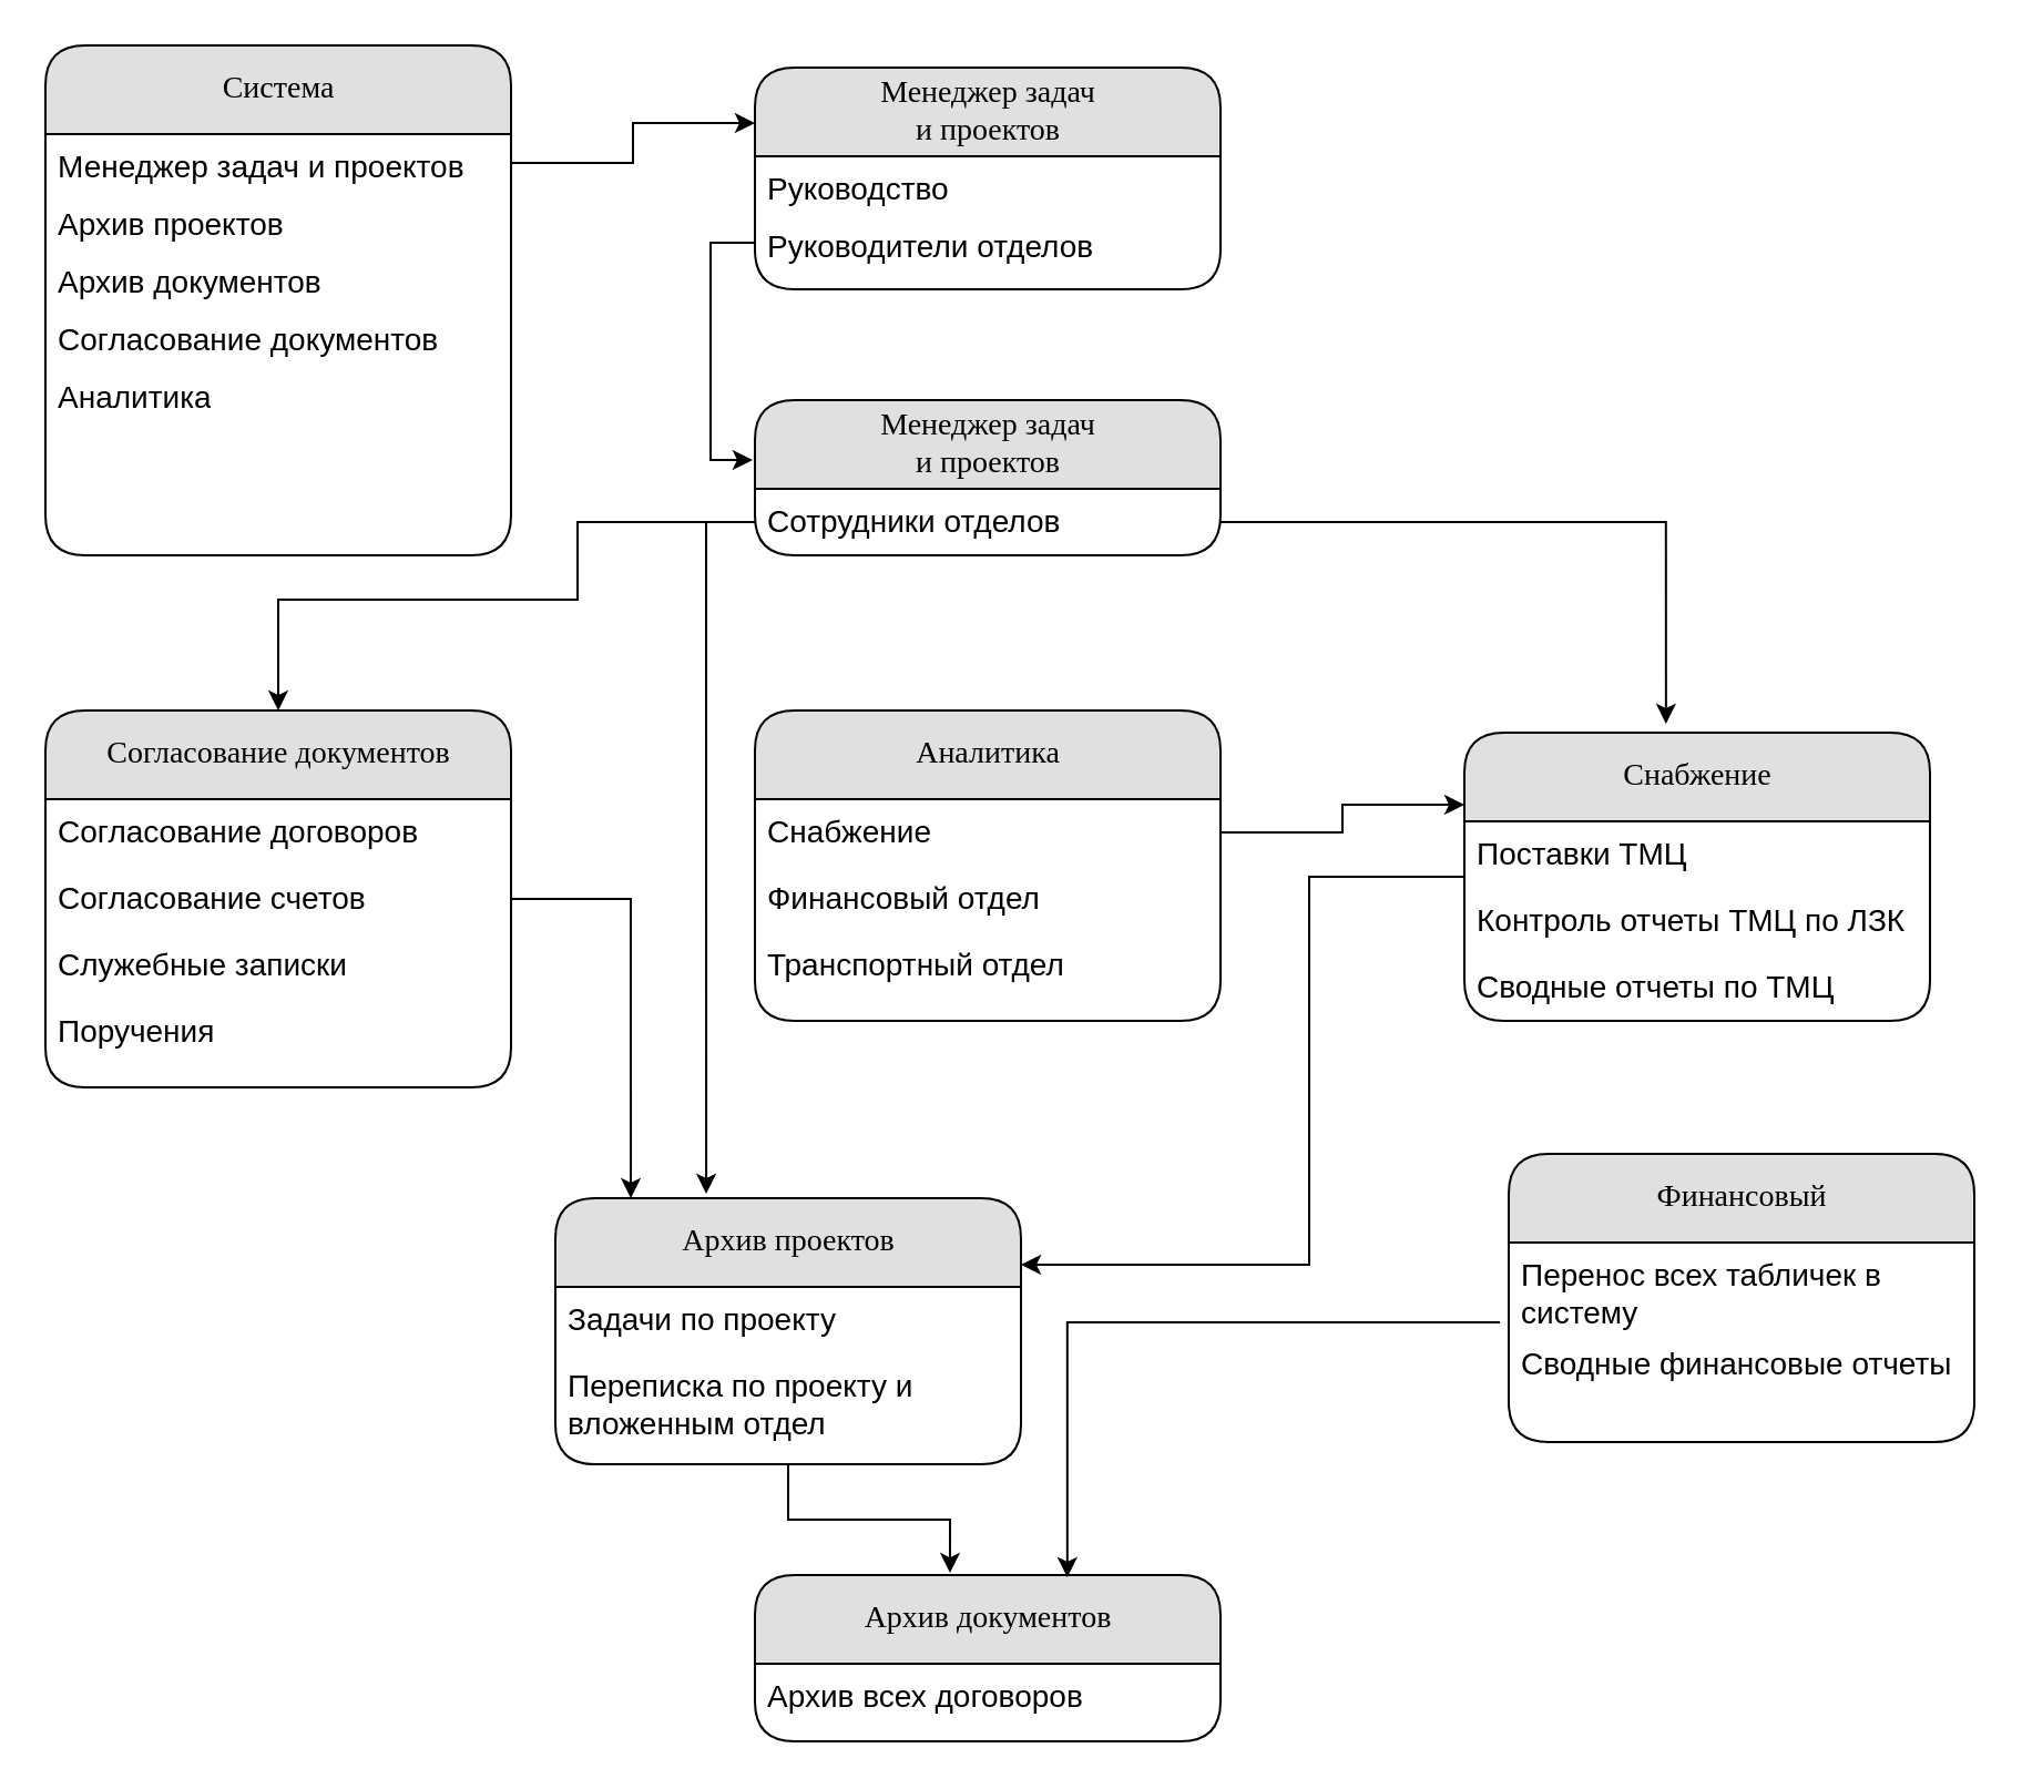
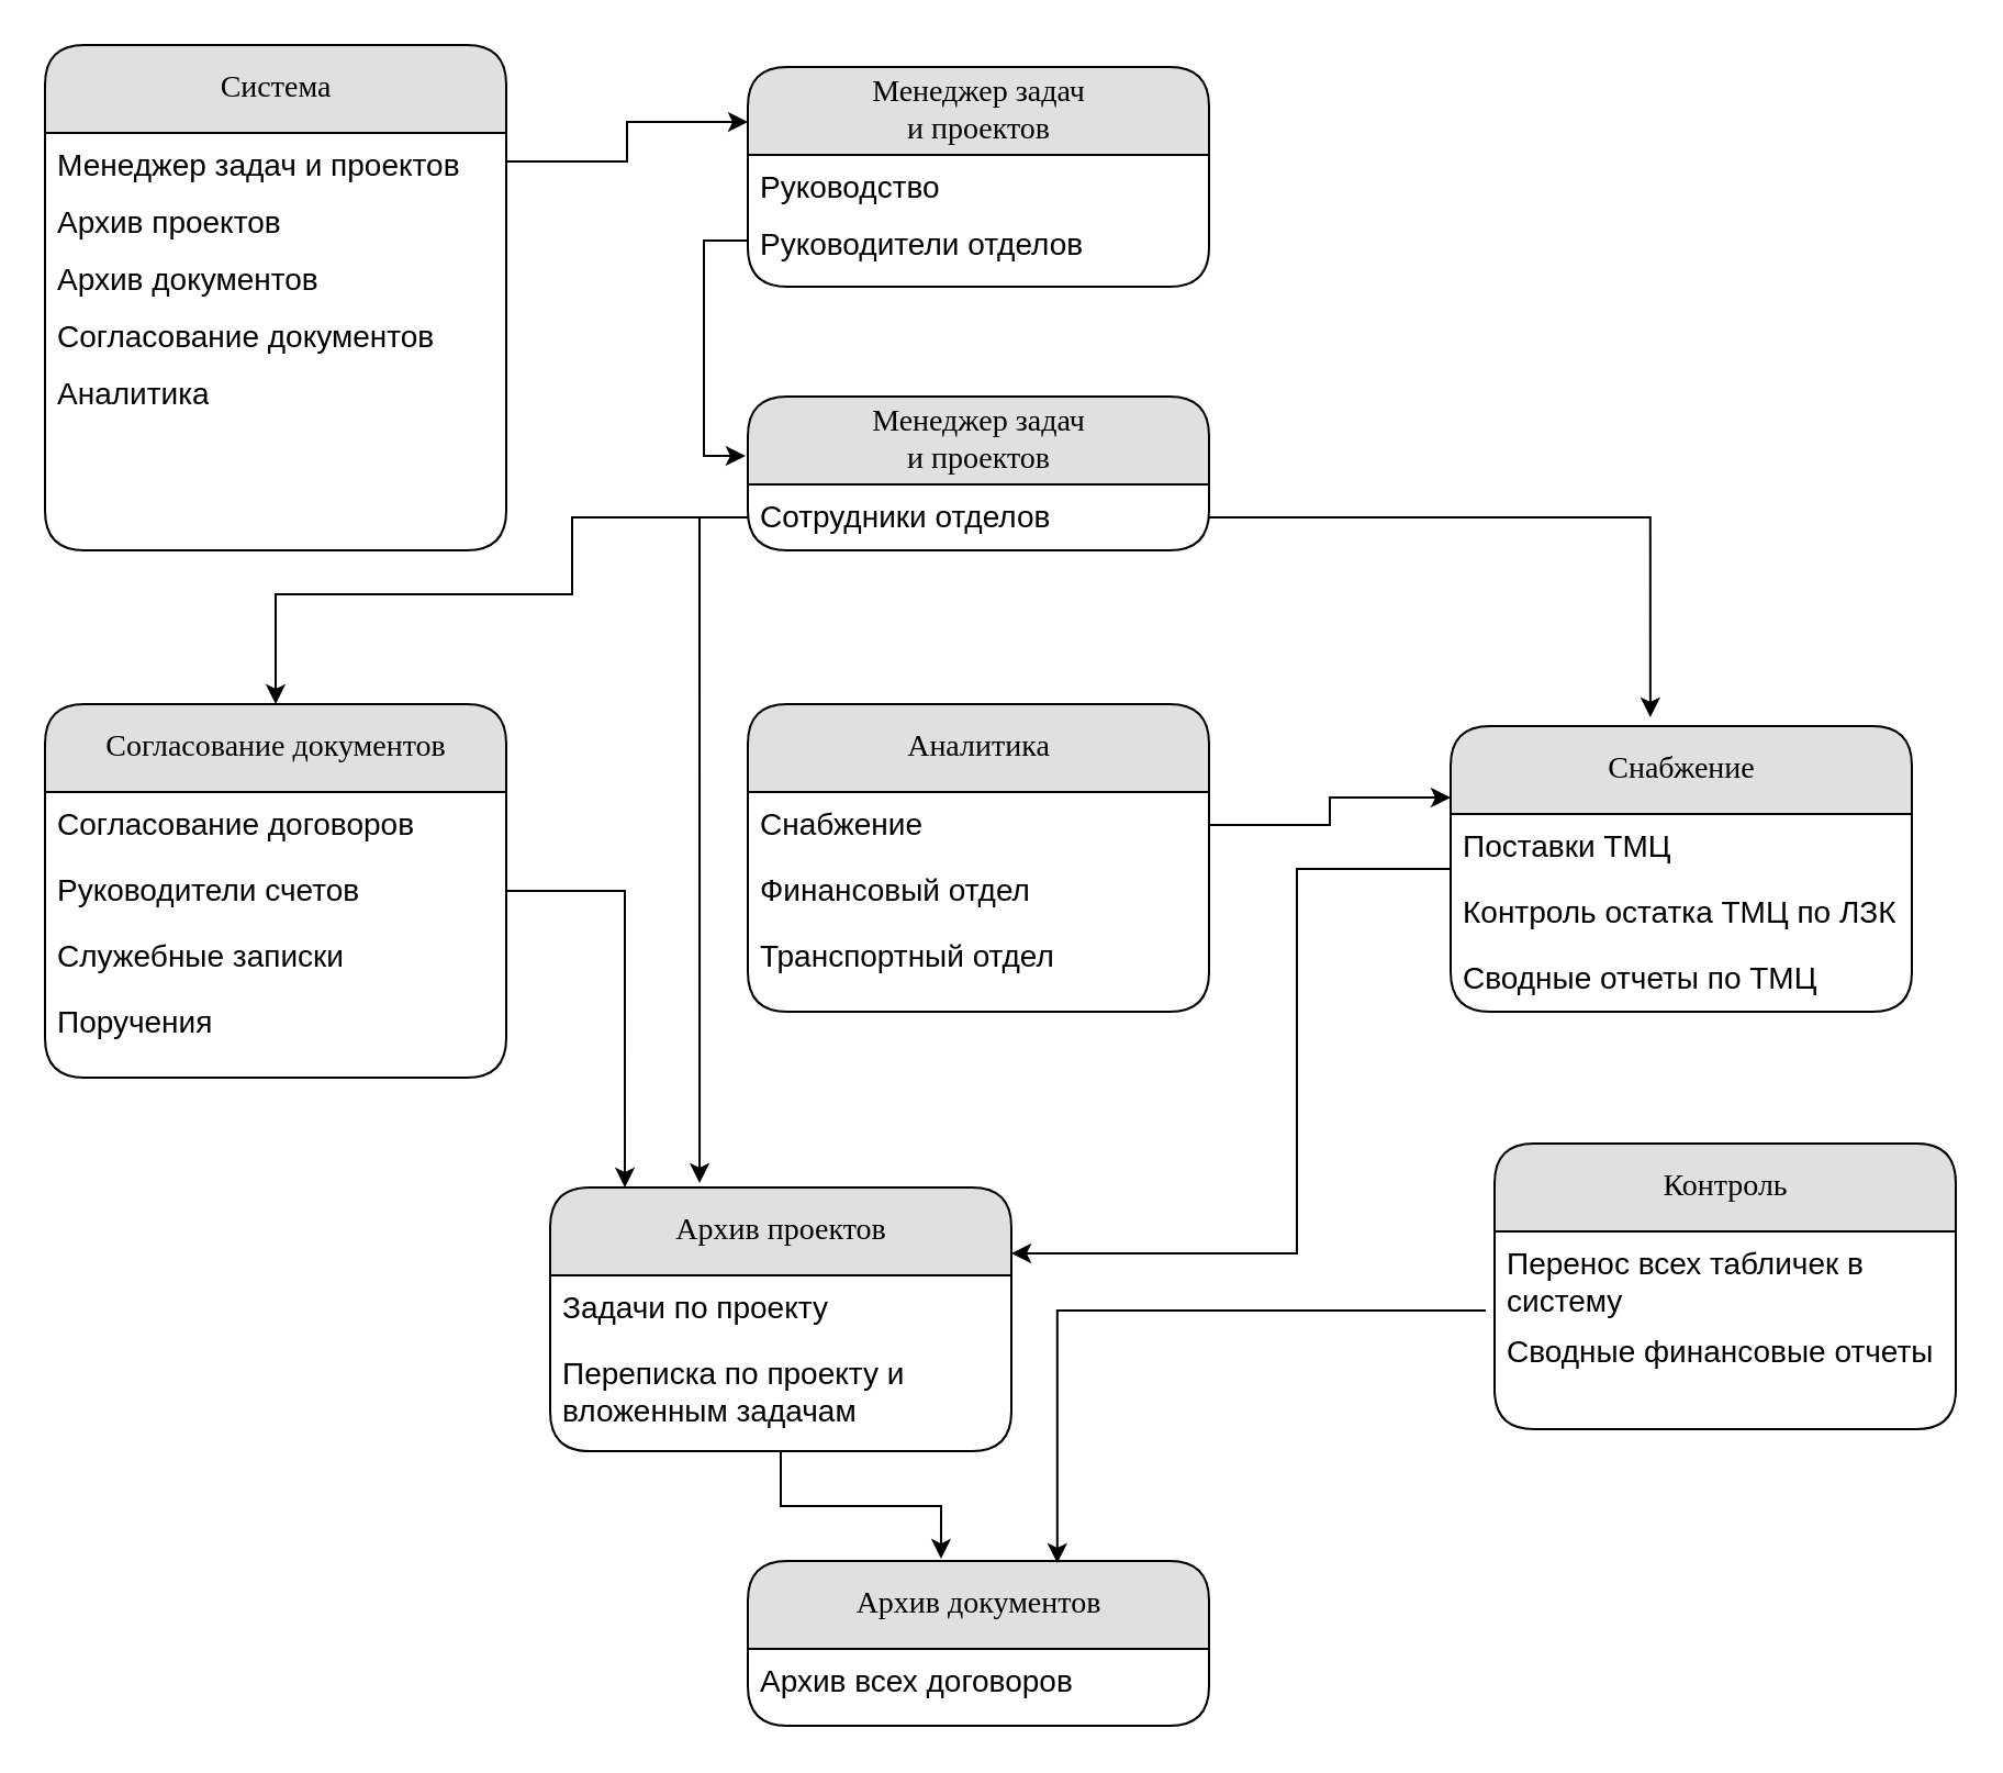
- <mxCell id="22" value="&lt;span style=&quot;font-size: 14px&quot;&gt;Согласование счетов&lt;/span&gt;" style="text;html=1;strokeColor=none;fillColor=none;spacingLeft=4;spacingRight=4;whiteSpace=wrap;overflow=hidden;rotatable=0;points=[[0,0.5],[1,0.5]];portConstraint=eastwest;" parent="20" vertex="1"><mxGeometry y="70" width="210" height="30" as="geometry" /></mxCell>
+ <mxCell id="22" value="&lt;span style=&quot;font-size: 14px&quot;&gt;Руководители счетов&lt;/span&gt;" style="text;html=1;strokeColor=none;fillColor=none;spacingLeft=4;spacingRight=4;whiteSpace=wrap;overflow=hidden;rotatable=0;points=[[0,0.5],[1,0.5]];portConstraint=eastwest;" parent="20" vertex="1"><mxGeometry y="70" width="210" height="30" as="geometry" /></mxCell>
- <mxCell id="32" value="&lt;span style=&quot;font-size: 14px&quot;&gt;Контроль отчеты ТМЦ по ЛЗК&lt;/span&gt;" style="text;html=1;strokeColor=none;fillColor=none;spacingLeft=4;spacingRight=4;whiteSpace=wrap;overflow=hidden;rotatable=0;points=[[0,0.5],[1,0.5]];portConstraint=eastwest;" parent="30" vertex="1"><mxGeometry y="70" width="210" height="30" as="geometry" /></mxCell>
+ <mxCell id="32" value="&lt;span style=&quot;font-size: 14px&quot;&gt;Контроль остатка ТМЦ по ЛЗК&lt;/span&gt;" style="text;html=1;strokeColor=none;fillColor=none;spacingLeft=4;spacingRight=4;whiteSpace=wrap;overflow=hidden;rotatable=0;points=[[0,0.5],[1,0.5]];portConstraint=eastwest;" parent="30" vertex="1"><mxGeometry y="70" width="210" height="30" as="geometry" /></mxCell>
- <mxCell id="35" value="&lt;span style=&quot;font-size: 14px&quot;&gt;Финансовый&lt;/span&gt;" style="swimlane;html=1;fontStyle=0;childLayout=stackLayout;horizontal=1;startSize=40;fillColor=#e0e0e0;horizontalStack=0;resizeParent=1;resizeLast=0;collapsible=1;marginBottom=0;swimlaneFillColor=#ffffff;align=center;rounded=1;shadow=0;comic=0;labelBackgroundColor=none;strokeWidth=1;fontFamily=Verdana;fontSize=12" vertex="1" parent="1"><mxGeometry x="680" y="520" width="210" height="130" as="geometry" /></mxCell>
+ <mxCell id="35" value="&lt;span style=&quot;font-size: 14px&quot;&gt;Контроль&lt;/span&gt;" style="swimlane;html=1;fontStyle=0;childLayout=stackLayout;horizontal=1;startSize=40;fillColor=#e0e0e0;horizontalStack=0;resizeParent=1;resizeLast=0;collapsible=1;marginBottom=0;swimlaneFillColor=#ffffff;align=center;rounded=1;shadow=0;comic=0;labelBackgroundColor=none;strokeWidth=1;fontFamily=Verdana;fontSize=12" vertex="1" parent="1"><mxGeometry x="680" y="520" width="210" height="130" as="geometry" /></mxCell>
- <mxCell id="16" value="&lt;span style=&quot;font-size: 14px&quot;&gt;Переписка по проекту и вложенным отдел&lt;/span&gt;" style="text;html=1;strokeColor=none;fillColor=none;spacingLeft=4;spacingRight=4;whiteSpace=wrap;overflow=hidden;rotatable=0;points=[[0,0.5],[1,0.5]];portConstraint=eastwest;" parent="14" vertex="1"><mxGeometry y="70" width="210" height="40" as="geometry" /></mxCell>
+ <mxCell id="16" value="&lt;span style=&quot;font-size: 14px&quot;&gt;Переписка по проекту и вложенным задачам&lt;/span&gt;" style="text;html=1;strokeColor=none;fillColor=none;spacingLeft=4;spacingRight=4;whiteSpace=wrap;overflow=hidden;rotatable=0;points=[[0,0.5],[1,0.5]];portConstraint=eastwest;" parent="14" vertex="1"><mxGeometry y="70" width="210" height="40" as="geometry" /></mxCell>
